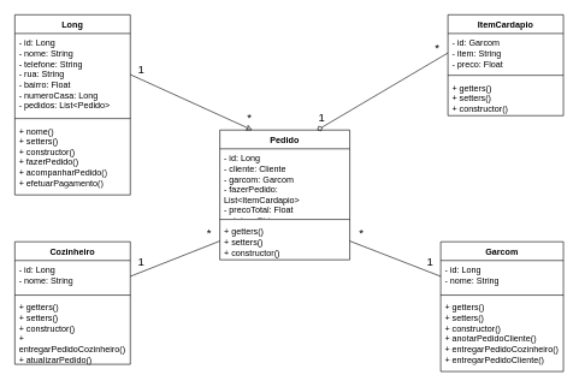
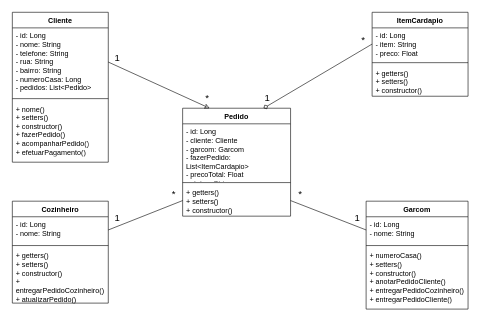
- <mxCell id="2" value="Long" style="swimlane;fontStyle=1;align=center;verticalAlign=top;childLayout=stackLayout;horizontal=1;startSize=26;horizontalStack=0;resizeParent=1;resizeParentMax=0;resizeLast=0;collapsible=1;marginBottom=0;whiteSpace=wrap;html=1;" vertex="1" parent="1"><mxGeometry x="20" y="20" width="160" height="250" as="geometry" /></mxCell>
+ <mxCell id="2" value="Cliente" style="swimlane;fontStyle=1;align=center;verticalAlign=top;childLayout=stackLayout;horizontal=1;startSize=26;horizontalStack=0;resizeParent=1;resizeParentMax=0;resizeLast=0;collapsible=1;marginBottom=0;whiteSpace=wrap;html=1;" vertex="1" parent="1"><mxGeometry x="20" y="20" width="160" height="250" as="geometry" /></mxCell>
- <mxCell id="16" value="- id: Garcom&lt;div&gt;- item: String&lt;/div&gt;&lt;div&gt;- preco: Float&lt;/div&gt;" style="text;strokeColor=none;fillColor=none;align=left;verticalAlign=top;spacingLeft=4;spacingRight=4;overflow=hidden;rotatable=0;points=[[0,0.5],[1,0.5]];portConstraint=eastwest;whiteSpace=wrap;html=1;" vertex="1" parent="15"><mxGeometry y="26" width="160" height="54" as="geometry" /></mxCell>
+ <mxCell id="16" value="- id: Long&lt;div&gt;- item: String&lt;/div&gt;&lt;div&gt;- preco: Float&lt;/div&gt;" style="text;strokeColor=none;fillColor=none;align=left;verticalAlign=top;spacingLeft=4;spacingRight=4;overflow=hidden;rotatable=0;points=[[0,0.5],[1,0.5]];portConstraint=eastwest;whiteSpace=wrap;html=1;" vertex="1" parent="15"><mxGeometry y="26" width="160" height="54" as="geometry" /></mxCell>
- <mxCell id="3" value="- id: Long&lt;div&gt;- nome: String&lt;/div&gt;&lt;div&gt;- telefone: String&lt;/div&gt;&lt;div&gt;- rua: String&lt;/div&gt;&lt;div&gt;- bairro: Float&lt;/div&gt;&lt;div&gt;- numeroCasa: Long&lt;/div&gt;&lt;div&gt;- pedidos: List&amp;lt;Pedido&amp;gt;&lt;/div&gt;" style="text;strokeColor=none;fillColor=none;align=left;verticalAlign=top;spacingLeft=4;spacingRight=4;overflow=hidden;rotatable=0;points=[[0,0.5],[1,0.5]];portConstraint=eastwest;whiteSpace=wrap;html=1;" vertex="1" parent="2"><mxGeometry y="26" width="160" height="114" as="geometry" /></mxCell>
+ <mxCell id="3" value="- id: Long&lt;div&gt;- nome: String&lt;/div&gt;&lt;div&gt;- telefone: String&lt;/div&gt;&lt;div&gt;- rua: String&lt;/div&gt;&lt;div&gt;- bairro: String&lt;/div&gt;&lt;div&gt;- numeroCasa: Long&lt;/div&gt;&lt;div&gt;- pedidos: List&amp;lt;Pedido&amp;gt;&lt;/div&gt;" style="text;strokeColor=none;fillColor=none;align=left;verticalAlign=top;spacingLeft=4;spacingRight=4;overflow=hidden;rotatable=0;points=[[0,0.5],[1,0.5]];portConstraint=eastwest;whiteSpace=wrap;html=1;" vertex="1" parent="2"><mxGeometry y="26" width="160" height="114" as="geometry" /></mxCell>
- <mxCell id="10" value="+ getters()&lt;div&gt;+ setters()&lt;/div&gt;&lt;div&gt;+ constructor()&lt;/div&gt;&lt;div&gt;+ anotarPedidoCliente()&lt;/div&gt;&lt;div&gt;+ entregarPedidoCozinheiro()&lt;/div&gt;&lt;div&gt;+ entregarPedidoCliente()&lt;/div&gt;" style="text;strokeColor=none;fillColor=none;align=left;verticalAlign=top;spacingLeft=4;spacingRight=4;overflow=hidden;rotatable=0;points=[[0,0.5],[1,0.5]];portConstraint=eastwest;whiteSpace=wrap;html=1;" vertex="1" parent="7"><mxGeometry y="78" width="170" height="102" as="geometry" /></mxCell>
+ <mxCell id="10" value="+ numeroCasa()&lt;div&gt;+ setters()&lt;/div&gt;&lt;div&gt;+ constructor()&lt;/div&gt;&lt;div&gt;+ anotarPedidoCliente()&lt;/div&gt;&lt;div&gt;+ entregarPedidoCozinheiro()&lt;/div&gt;&lt;div&gt;+ entregarPedidoCliente()&lt;/div&gt;" style="text;strokeColor=none;fillColor=none;align=left;verticalAlign=top;spacingLeft=4;spacingRight=4;overflow=hidden;rotatable=0;points=[[0,0.5],[1,0.5]];portConstraint=eastwest;whiteSpace=wrap;html=1;" vertex="1" parent="7"><mxGeometry y="78" width="170" height="102" as="geometry" /></mxCell>
